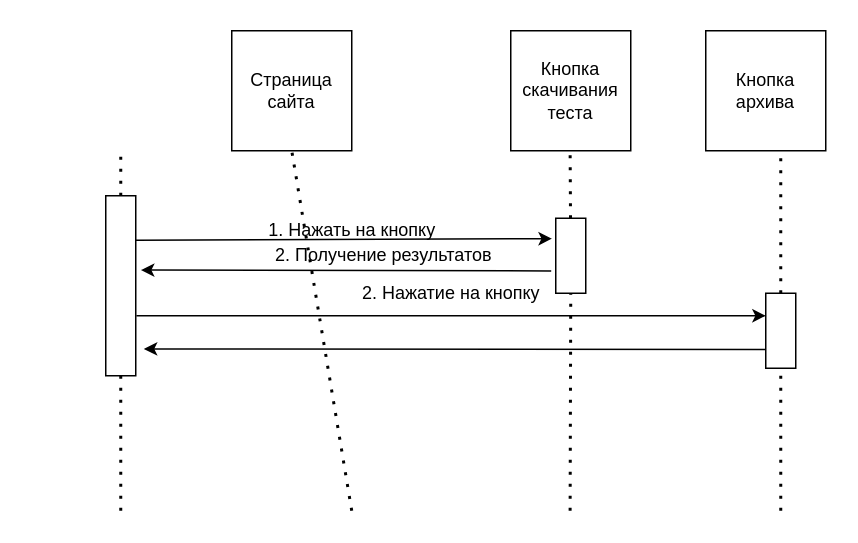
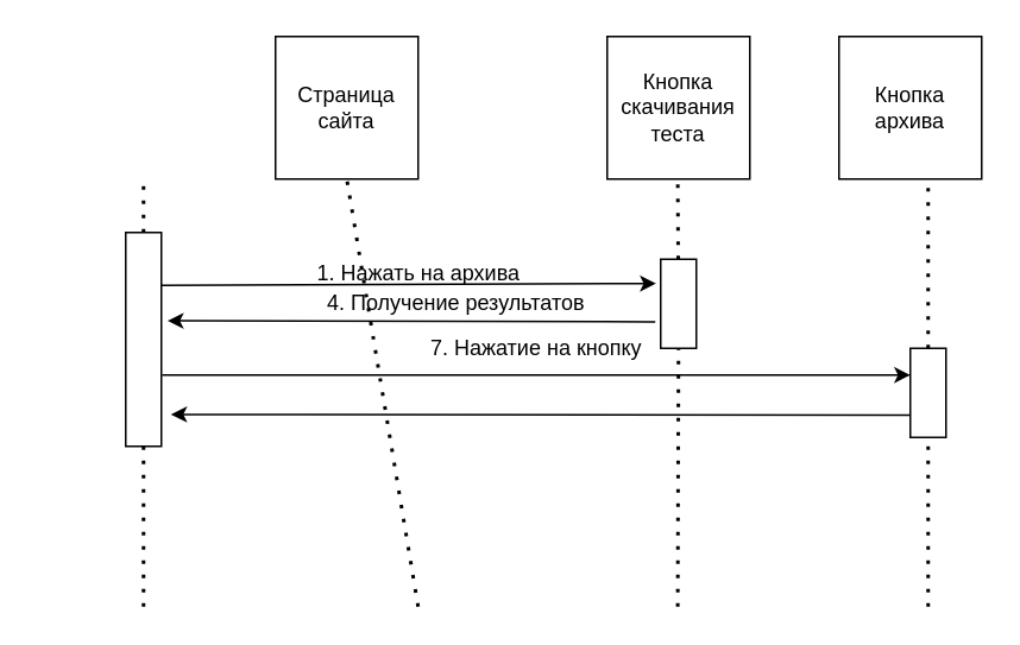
- <mxCell id="14" value="1. Нажать на кнопку" style="text;html=1;align=center;verticalAlign=middle;resizable=0;points=[];autosize=1;strokeColor=none;fillColor=none;" vertex="1" parent="1"><mxGeometry x="169" y="138" width="130" height="30" as="geometry" /></mxCell>
+ <mxCell id="14" value="1. Нажать на архива" style="text;html=1;align=center;verticalAlign=middle;resizable=0;points=[];autosize=1;strokeColor=none;fillColor=none;" vertex="1" parent="1"><mxGeometry x="169" y="138" width="130" height="30" as="geometry" /></mxCell>
- <mxCell id="21" value="2. Получение результатов" style="text;html=1;align=center;verticalAlign=middle;resizable=0;points=[];autosize=1;strokeColor=none;fillColor=none;" vertex="1" parent="1"><mxGeometry x="170" y="155" width="170" height="30" as="geometry" /></mxCell>
+ <mxCell id="21" value="4. Получение результатов" style="text;html=1;align=center;verticalAlign=middle;resizable=0;points=[];autosize=1;strokeColor=none;fillColor=none;" vertex="1" parent="1"><mxGeometry x="170" y="155" width="170" height="30" as="geometry" /></mxCell>
- <mxCell id="18" value="2. Нажатие на кнопку" style="text;html=1;align=center;verticalAlign=middle;resizable=0;points=[];autosize=1;strokeColor=none;fillColor=none;" vertex="1" parent="1"><mxGeometry x="230" y="180" width="140" height="30" as="geometry" /></mxCell>
+ <mxCell id="18" value="7. Нажатие на кнопку" style="text;html=1;align=center;verticalAlign=middle;resizable=0;points=[];autosize=1;strokeColor=none;fillColor=none;" vertex="1" parent="1"><mxGeometry x="230" y="180" width="140" height="30" as="geometry" /></mxCell>
